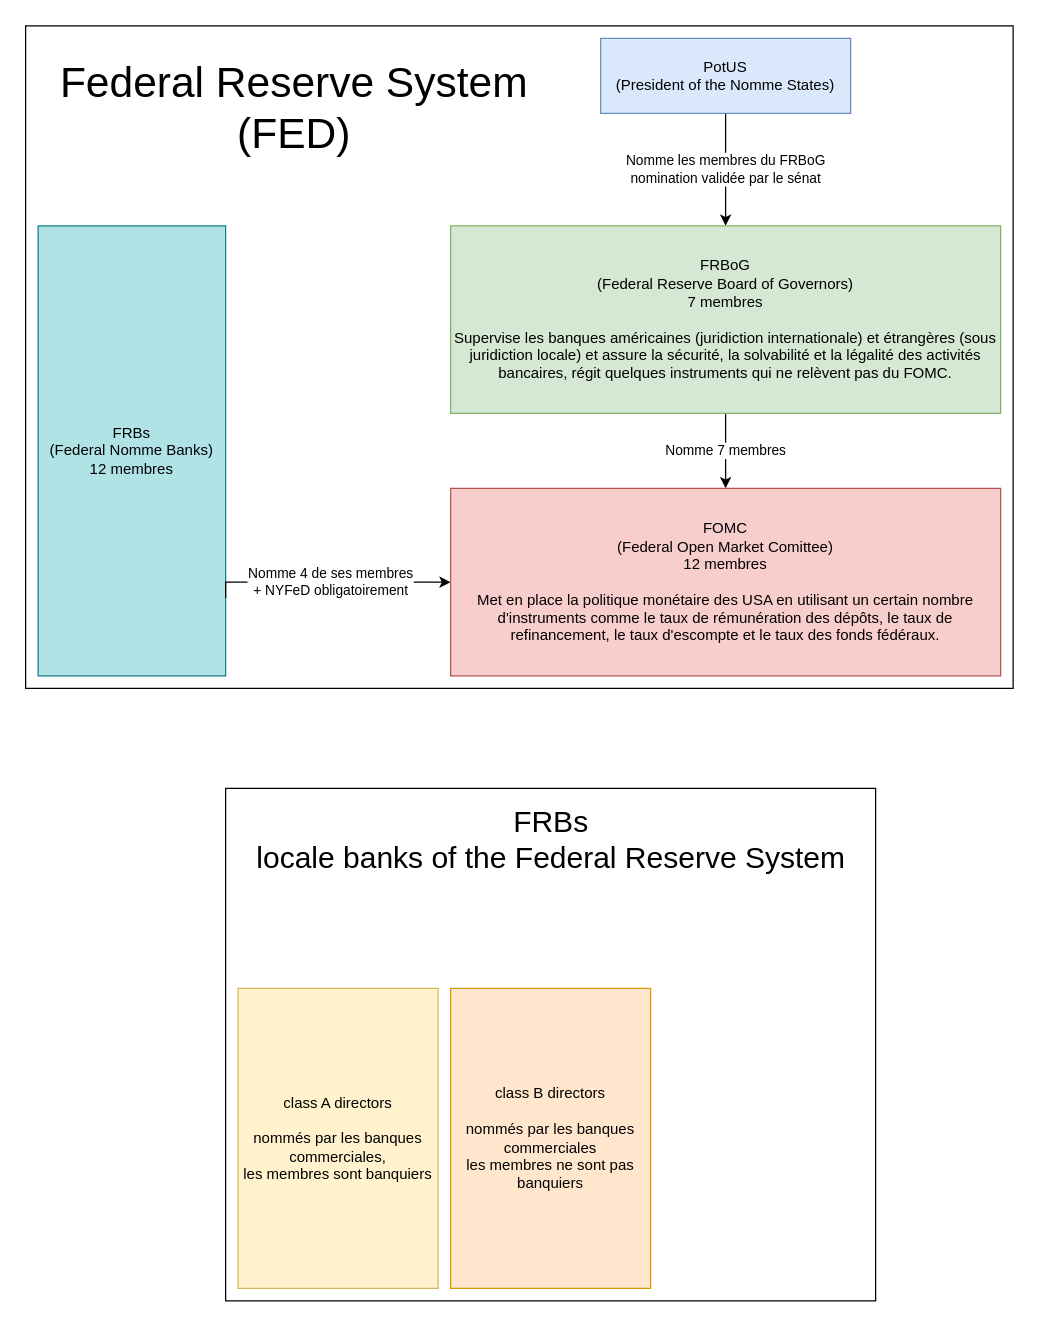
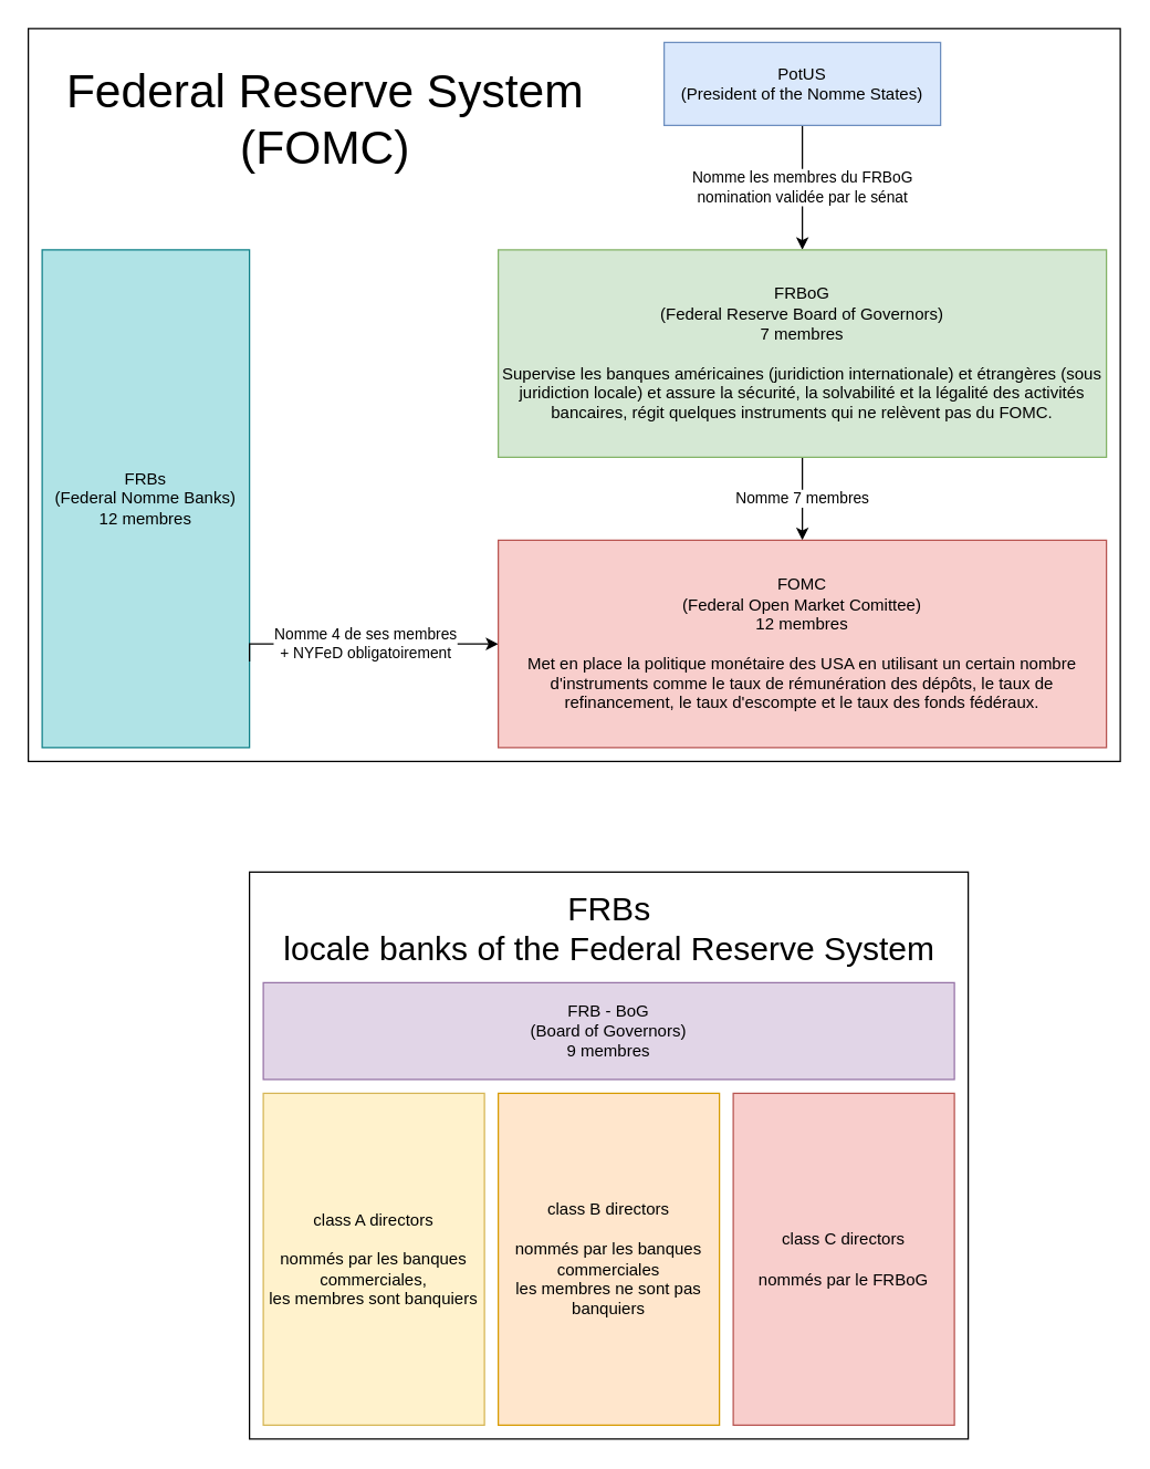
- <mxCell id="11" value="&lt;div style=&quot;font-size: 34px;&quot;&gt;Federal Reserve System&lt;/div&gt;&lt;div style=&quot;font-size: 34px;&quot;&gt;(FED)&lt;br style=&quot;font-size: 34px;&quot;&gt;&lt;/div&gt;" style="rounded=0;whiteSpace=wrap;html=1;strokeColor=none;fontSize=34;" parent="1" vertex="1"><mxGeometry x="30" y="30" width="410" height="110" as="geometry" /></mxCell>
+ <mxCell id="11" value="&lt;div style=&quot;font-size: 34px;&quot;&gt;Federal Reserve System&lt;/div&gt;&lt;div style=&quot;font-size: 34px;&quot;&gt;(FOMC)&lt;br style=&quot;font-size: 34px;&quot;&gt;&lt;/div&gt;" style="rounded=0;whiteSpace=wrap;html=1;strokeColor=none;fontSize=34;" parent="1" vertex="1"><mxGeometry x="30" y="30" width="410" height="110" as="geometry" /></mxCell>
+ <mxCell id="12" value="&lt;div&gt;FRB - BoG&lt;/div&gt;&lt;div&gt;(Board of Governors)&lt;/div&gt;&lt;div&gt;9 membres&lt;/div&gt;" style="rounded=0;whiteSpace=wrap;html=1;fontSize=12;fillColor=#e1d5e7;strokeColor=#9673a6;" parent="1" vertex="1"><mxGeometry x="190" y="710" width="500" height="70" as="geometry" /></mxCell>
+ <mxCell id="15" value="&lt;div&gt;class C directors&lt;/div&gt;&lt;div&gt;&lt;br&gt;&lt;/div&gt;nommés par le FRBoG" style="rounded=0;whiteSpace=wrap;html=1;fontSize=12;fillColor=#f8cecc;strokeColor=#b85450;" parent="1" vertex="1"><mxGeometry x="530" y="790" width="160" height="240" as="geometry" /></mxCell>
